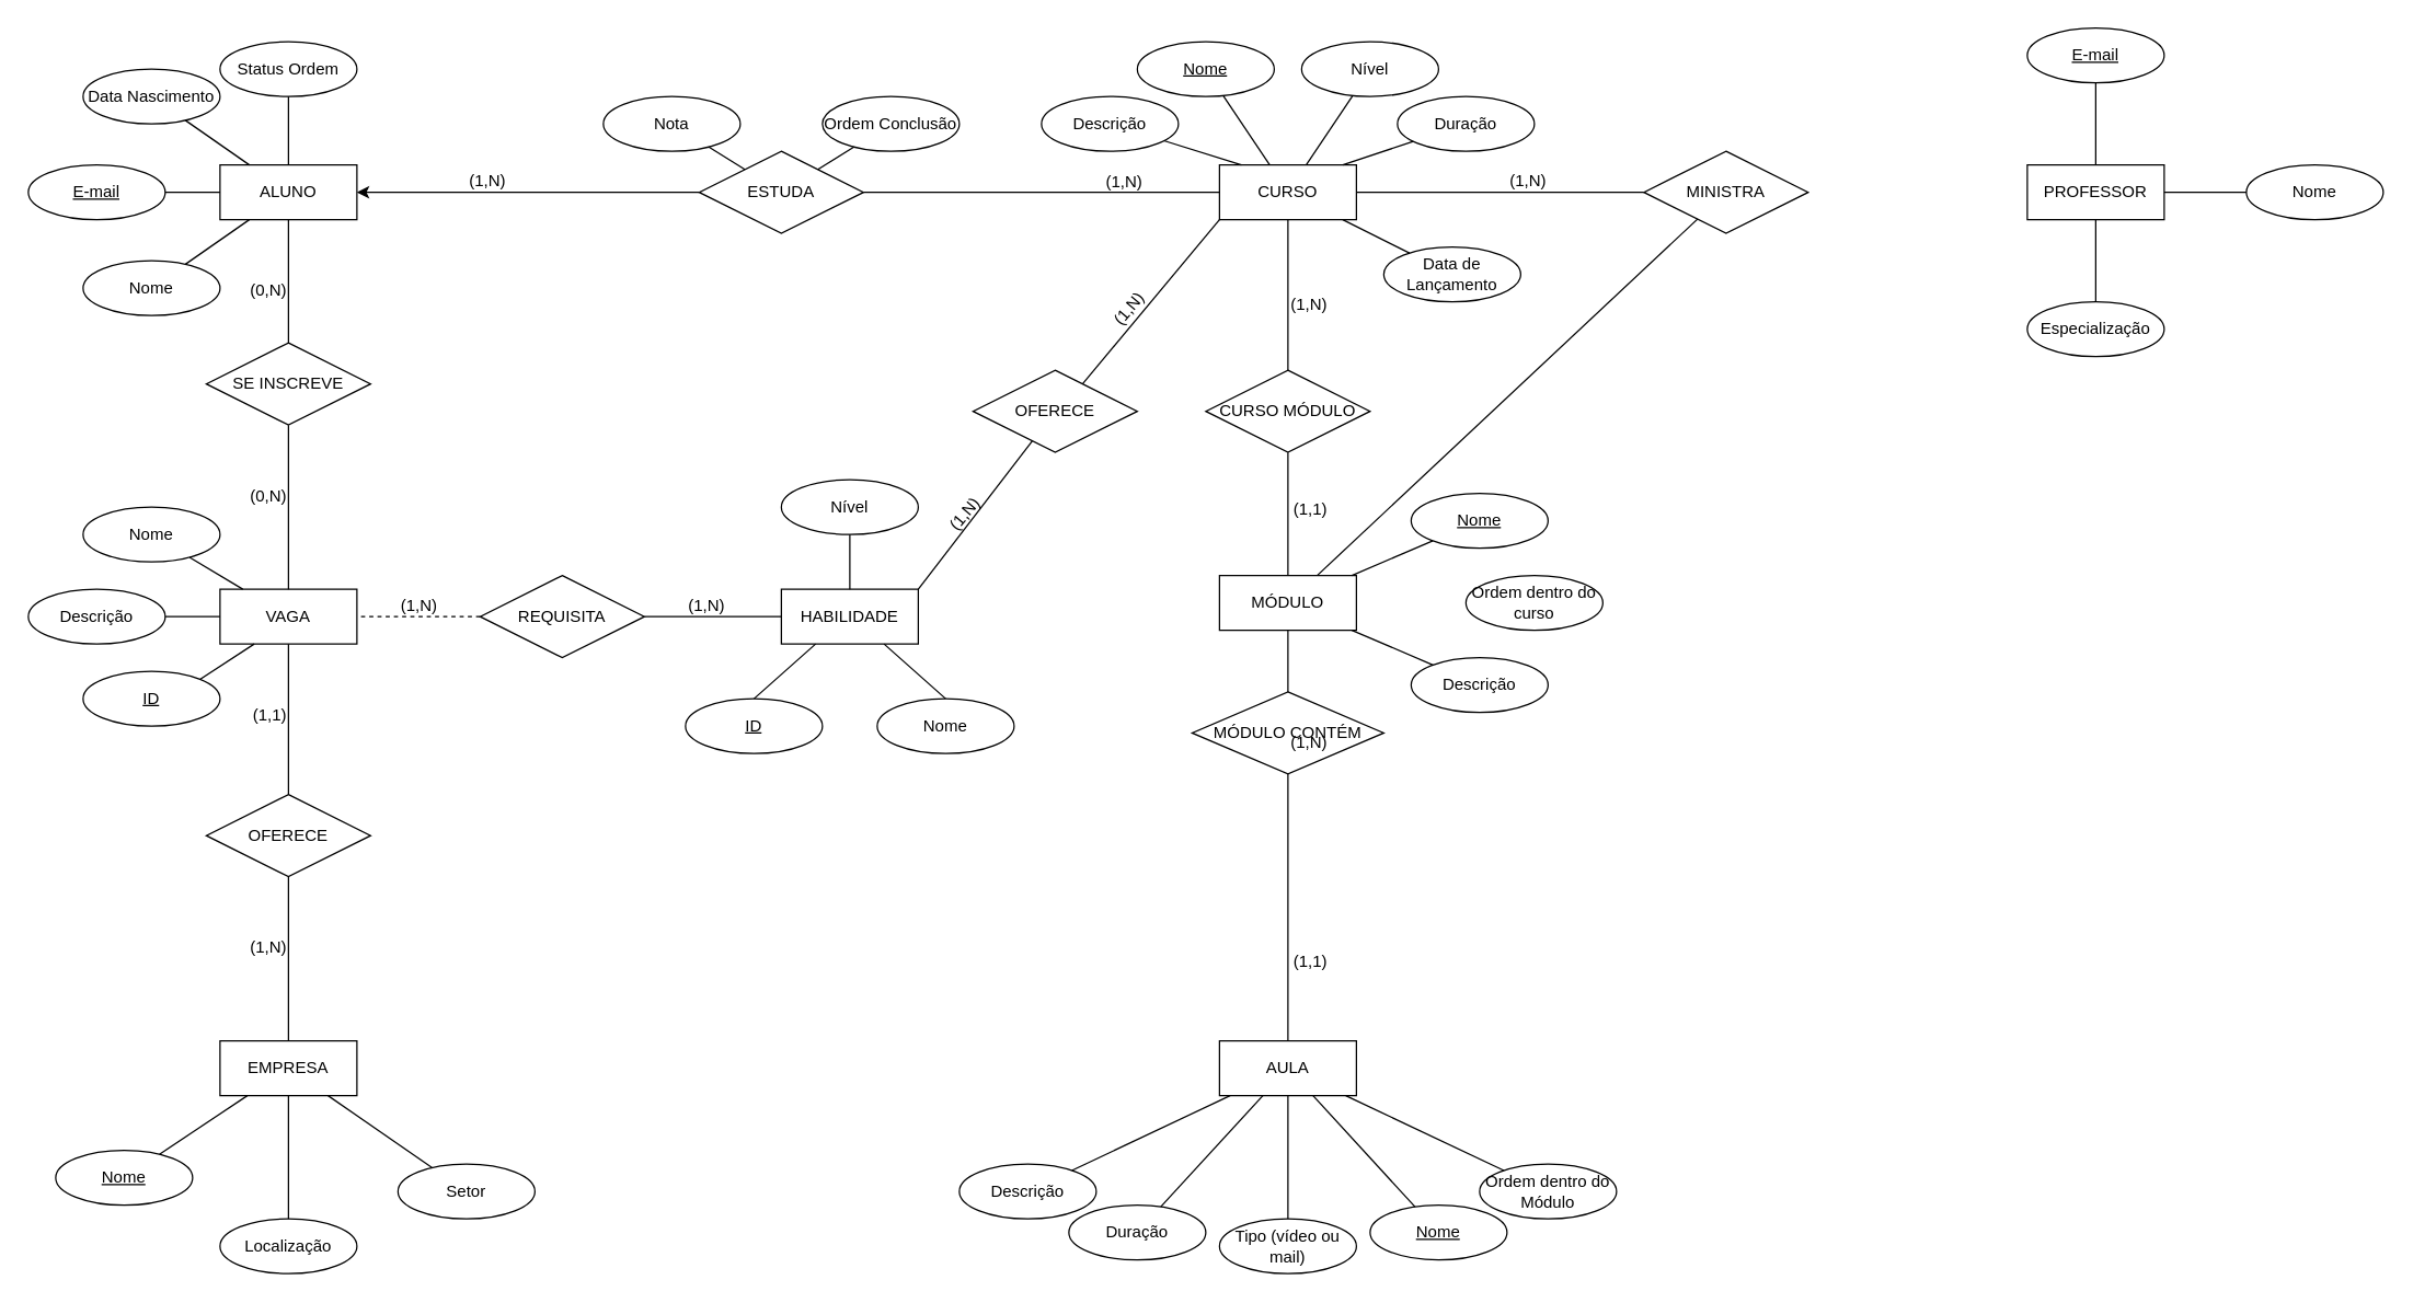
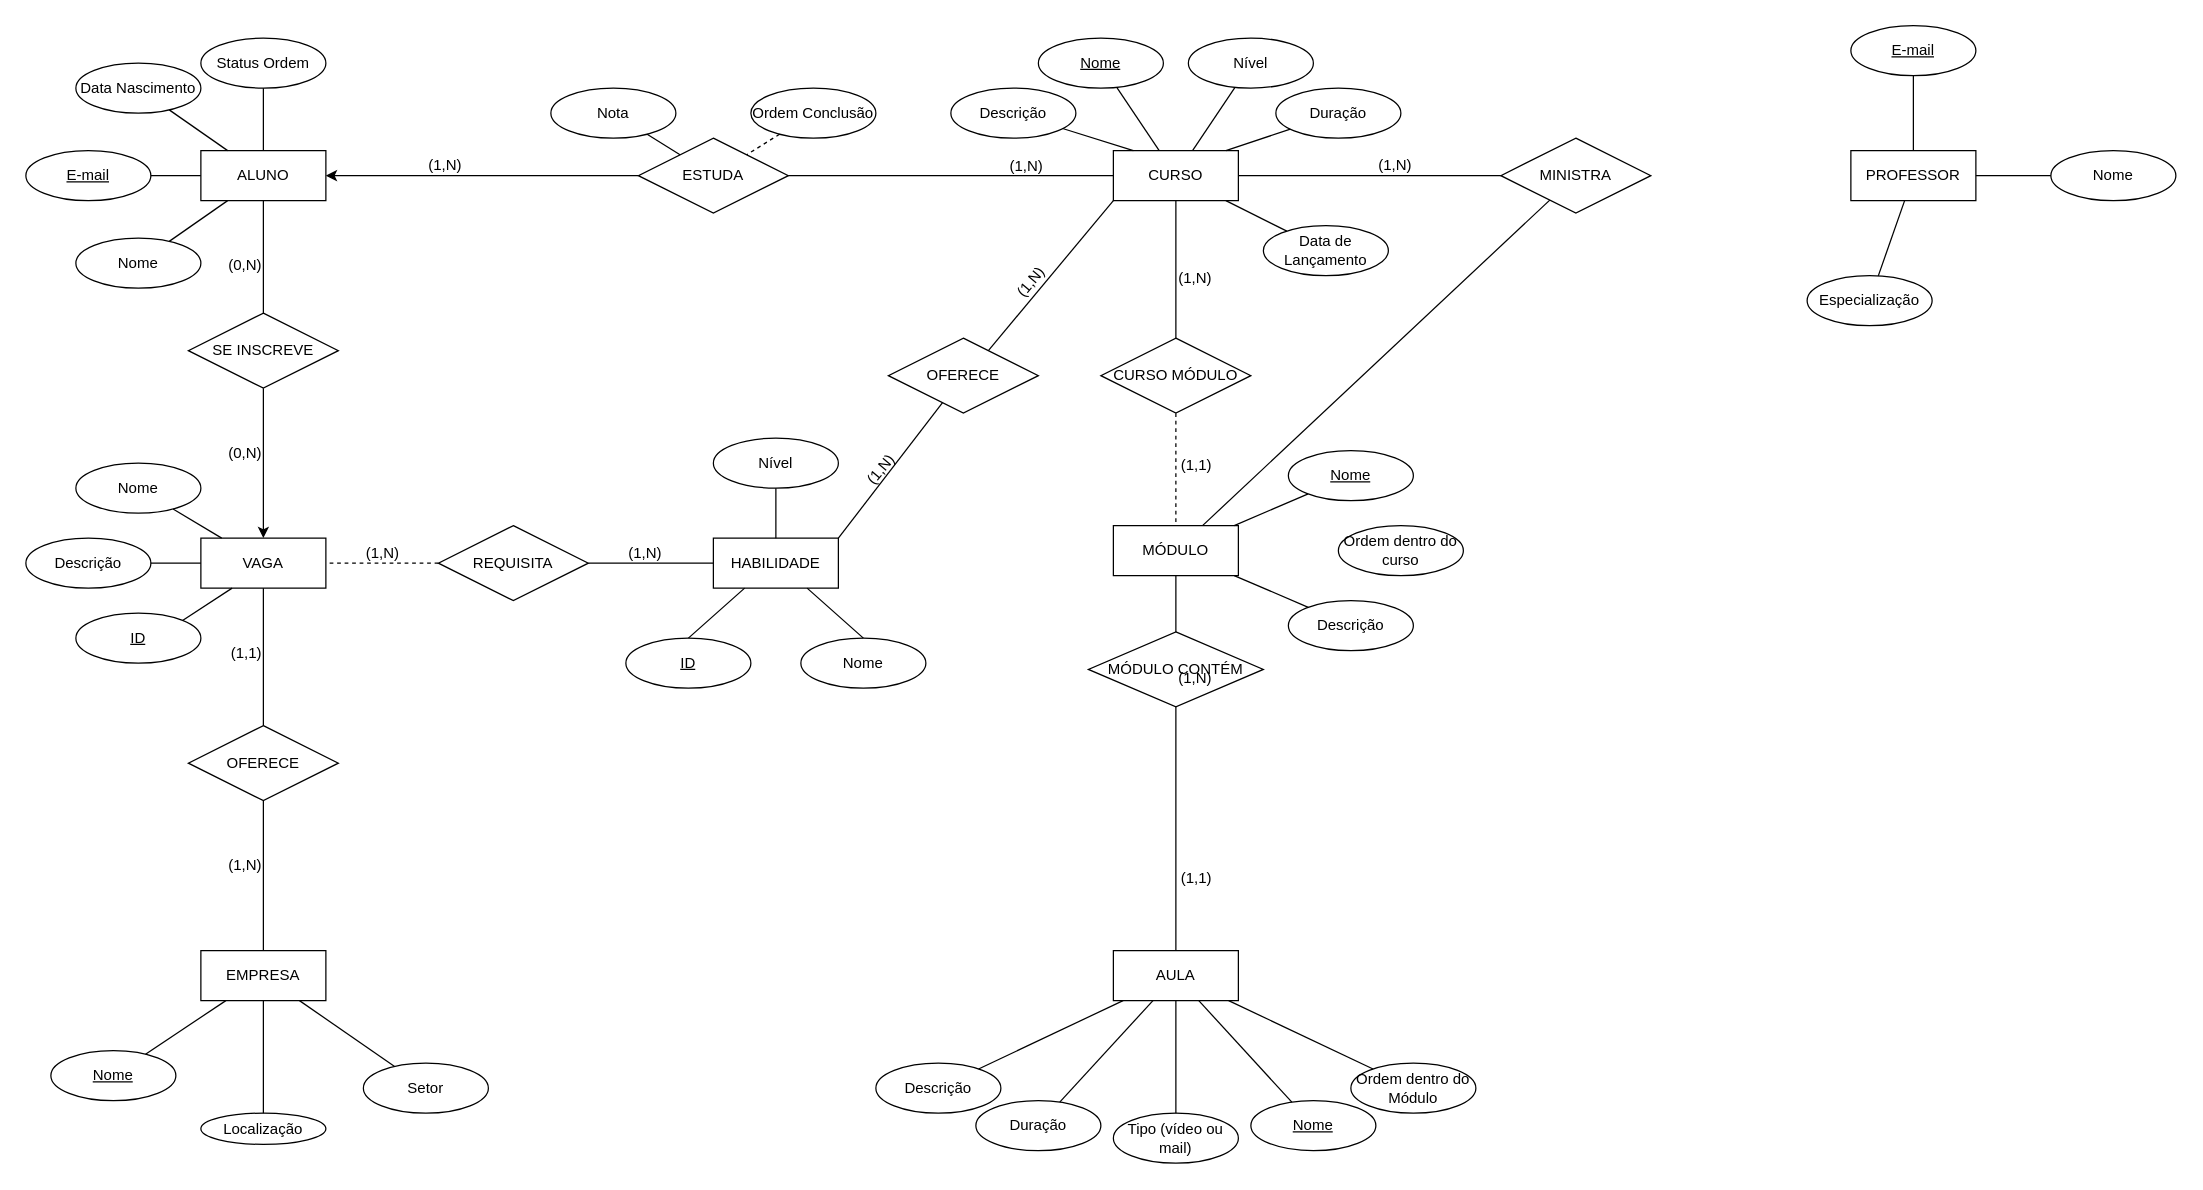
- <mxCell id="86" value="" style="endArrow=none;html=1;rounded=0;" parent="1" source="84" target="8" edge="1"><mxGeometry width="50" height="50" relative="1" as="geometry"><mxPoint x="600" y="110" as="sourcePoint" /><mxPoint x="468" y="89" as="targetPoint" /></mxGeometry></mxCell>
+ <mxCell id="86" value="" style="endArrow=none;html=1;rounded=0;dashed=1;" parent="1" source="84" target="8" edge="1"><mxGeometry width="50" height="50" relative="1" as="geometry"><mxPoint x="600" y="110" as="sourcePoint" /><mxPoint x="468" y="89" as="targetPoint" /></mxGeometry></mxCell>
- <mxCell id="26" value="Especialização" style="ellipse;whiteSpace=wrap;html=1;align=center;" parent="1" vertex="1"><mxGeometry x="1480" y="220" width="100" height="40" as="geometry" /></mxCell>
+ <mxCell id="26" value="Especialização" style="ellipse;whiteSpace=wrap;html=1;align=center;" parent="1" vertex="1"><mxGeometry x="1445" y="220" width="100" height="40" as="geometry" /></mxCell>
- <mxCell id="31" value="" style="endArrow=none;html=1;rounded=0;" parent="1" source="83" target="30" edge="1"><mxGeometry relative="1" as="geometry"><mxPoint x="940" y="320" as="sourcePoint" /><mxPoint x="939.75" y="410" as="targetPoint" /></mxGeometry></mxCell>
+ <mxCell id="31" value="" style="endArrow=none;html=1;rounded=0;dashed=1;" parent="1" source="83" target="30" edge="1"><mxGeometry relative="1" as="geometry"><mxPoint x="940" y="320" as="sourcePoint" /><mxPoint x="939.75" y="410" as="targetPoint" /></mxGeometry></mxCell>
- <mxCell id="71" value="" style="endArrow=none;html=1;rounded=0;" parent="1" source="67" target="60" edge="1"><mxGeometry relative="1" as="geometry"><mxPoint x="317" y="280" as="sourcePoint" /><mxPoint x="500" y="410" as="targetPoint" /></mxGeometry></mxCell>
+ <mxCell id="71" value="" style="endArrow=classic;html=1;rounded=0;" parent="1" source="67" target="60" edge="1"><mxGeometry relative="1" as="geometry"><mxPoint x="317" y="280" as="sourcePoint" /><mxPoint x="500" y="410" as="targetPoint" /></mxGeometry></mxCell>
- <mxCell id="59" value="Localização" style="ellipse;whiteSpace=wrap;html=1;align=center;" parent="1" vertex="1"><mxGeometry x="160" y="890" width="100" height="40" as="geometry" /></mxCell>
+ <mxCell id="59" value="Localização" style="ellipse;whiteSpace=wrap;html=1;align=center;" parent="1" vertex="1"><mxGeometry x="160" y="890" width="100" height="25" as="geometry" /></mxCell>
